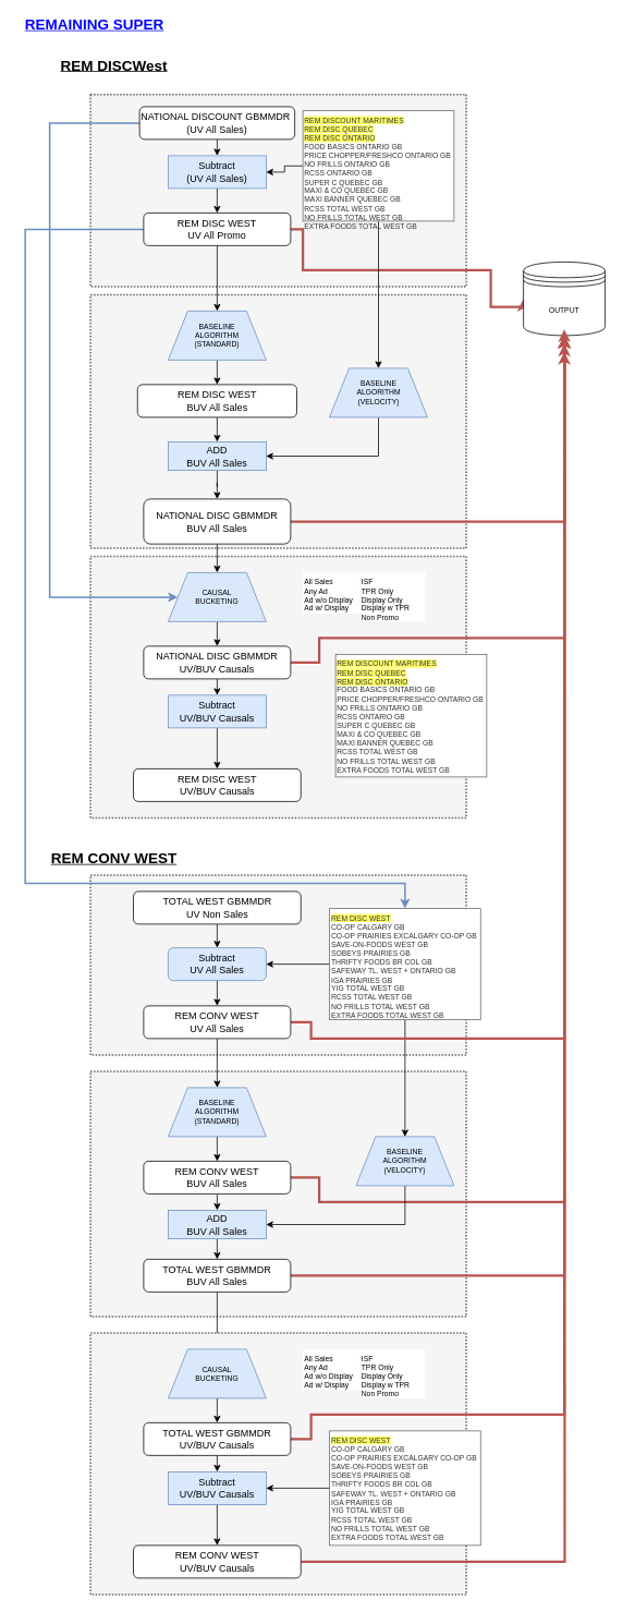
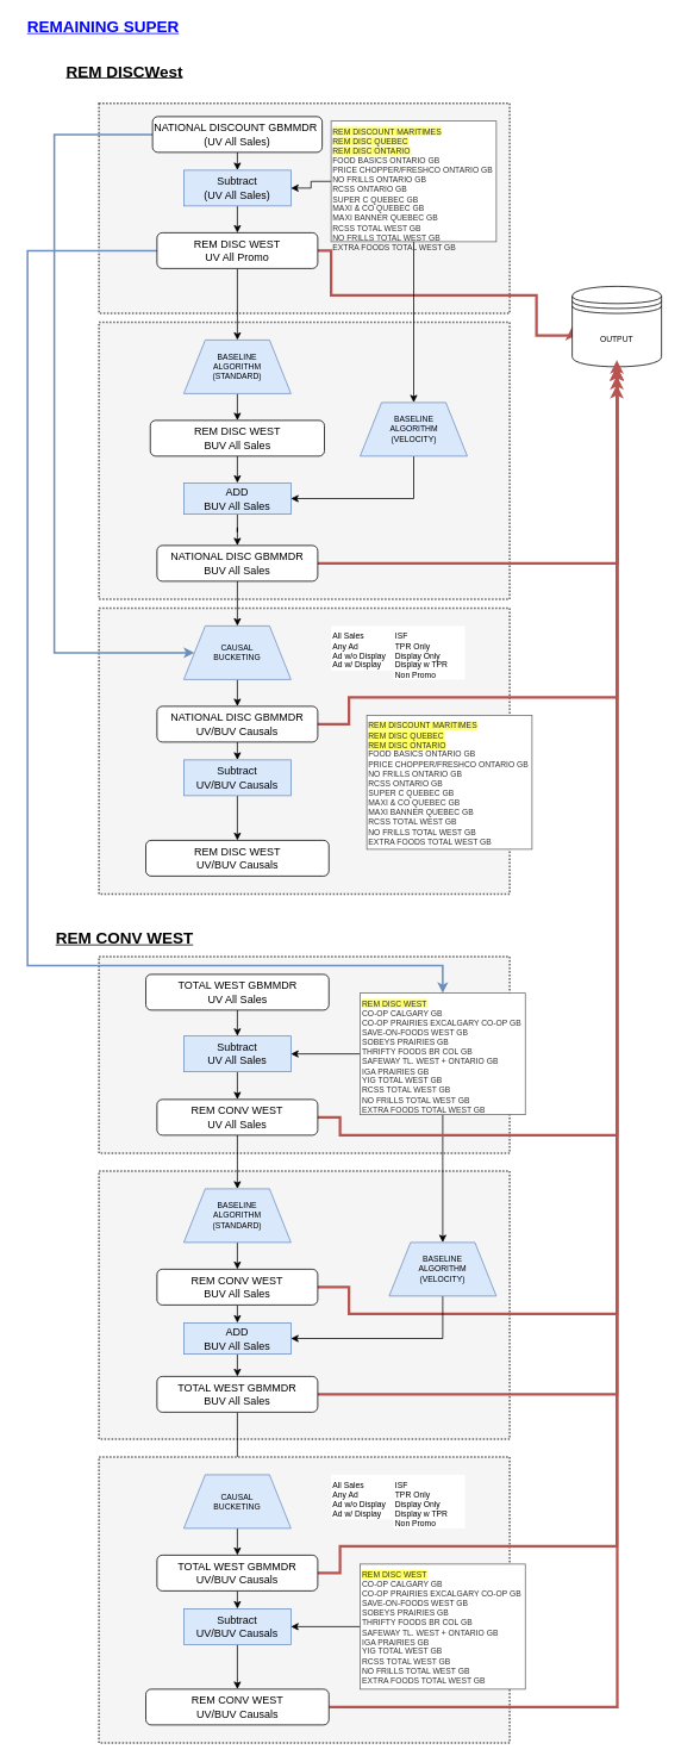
- <mxCell id="29" value="NATIONAL DISC GBMMDR&lt;br&gt;BUV All Sales" style="rounded=1;whiteSpace=wrap;html=1;" parent="1" vertex="1"><mxGeometry x="175" y="610" width="180" height="55" as="geometry" /></mxCell>
+ <mxCell id="29" value="NATIONAL DISC GBMMDR&lt;br&gt;BUV All Sales" style="rounded=1;whiteSpace=wrap;html=1;" parent="1" vertex="1"><mxGeometry x="175" y="610" width="180" height="40" as="geometry" /></mxCell>
- <mxCell id="48" value="TOTAL WEST GBMMDR&lt;br&gt;UV Non Sales" style="rounded=1;whiteSpace=wrap;html=1;" vertex="1" parent="1"><mxGeometry x="162.5" y="1090" width="205" height="40" as="geometry" /></mxCell>
+ <mxCell id="48" value="TOTAL WEST GBMMDR&lt;br&gt;UV All Sales" style="rounded=1;whiteSpace=wrap;html=1;" vertex="1" parent="1"><mxGeometry x="162.5" y="1090" width="205" height="40" as="geometry" /></mxCell>
- <mxCell id="50" value="Subtract &lt;br&gt;UV All Sales" style="whiteSpace=wrap;html=1;fillColor=#dae8fc;strokeColor=#6c8ebf;rounded=1;" vertex="1" parent="1"><mxGeometry x="205" y="1159" width="120" height="40" as="geometry" /></mxCell>
+ <mxCell id="50" value="Subtract &lt;br&gt;UV All Sales" style="rounded=0;whiteSpace=wrap;html=1;fillColor=#dae8fc;strokeColor=#6c8ebf;" vertex="1" parent="1"><mxGeometry x="205" y="1159" width="120" height="40" as="geometry" /></mxCell>
